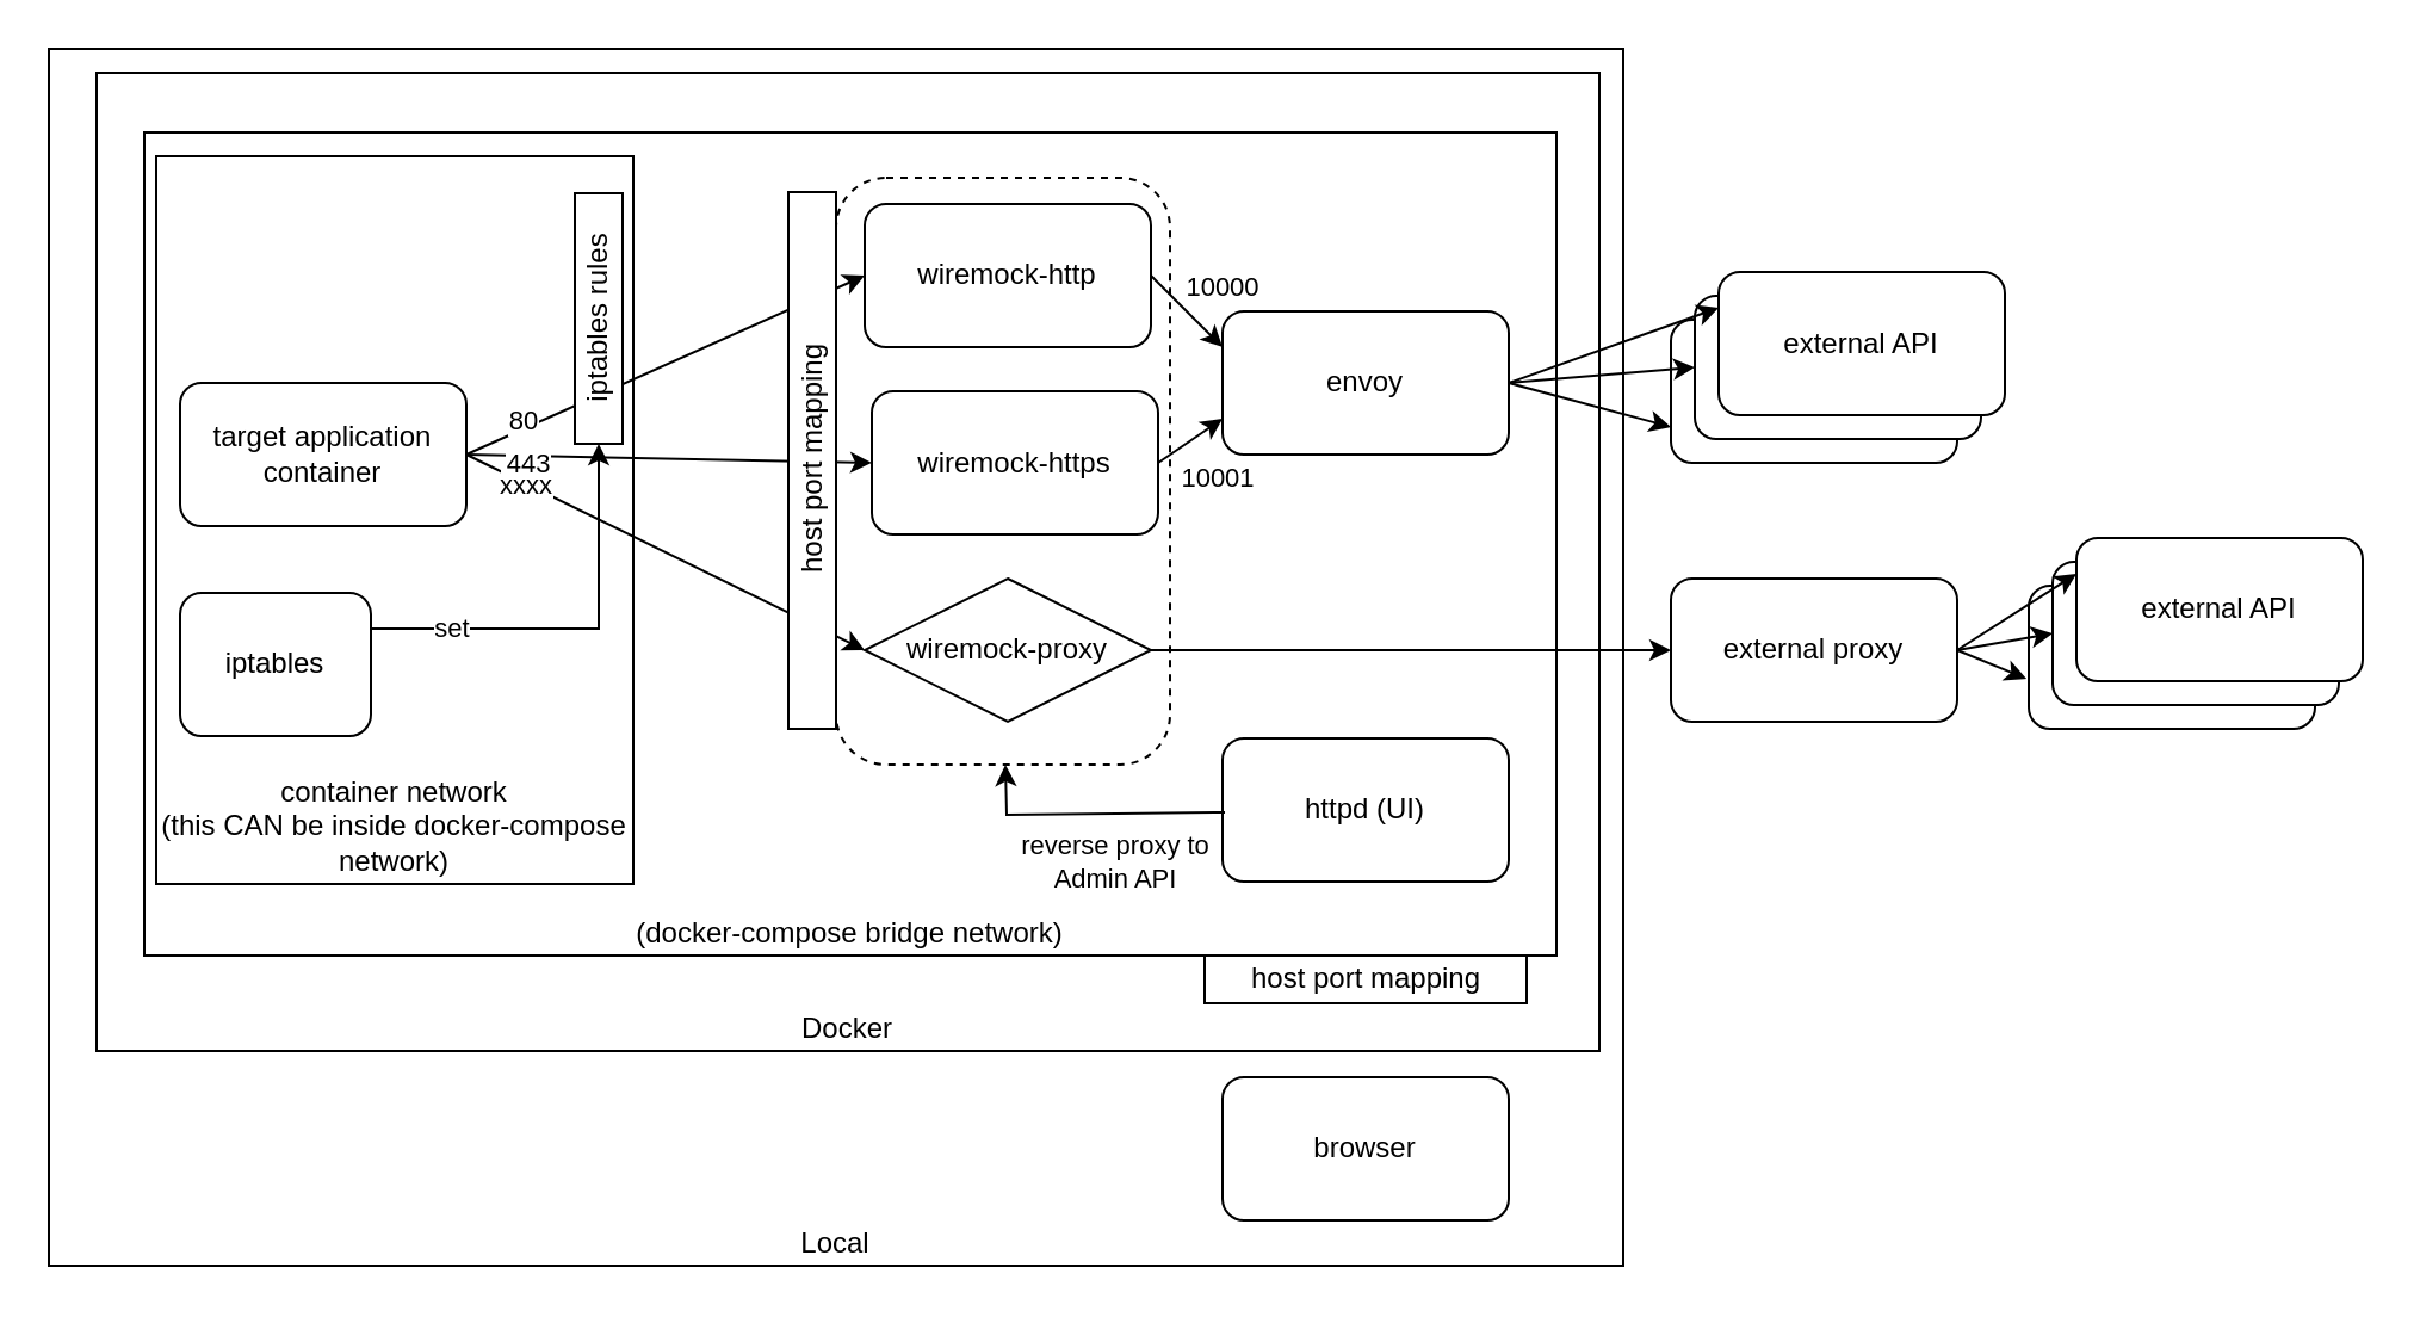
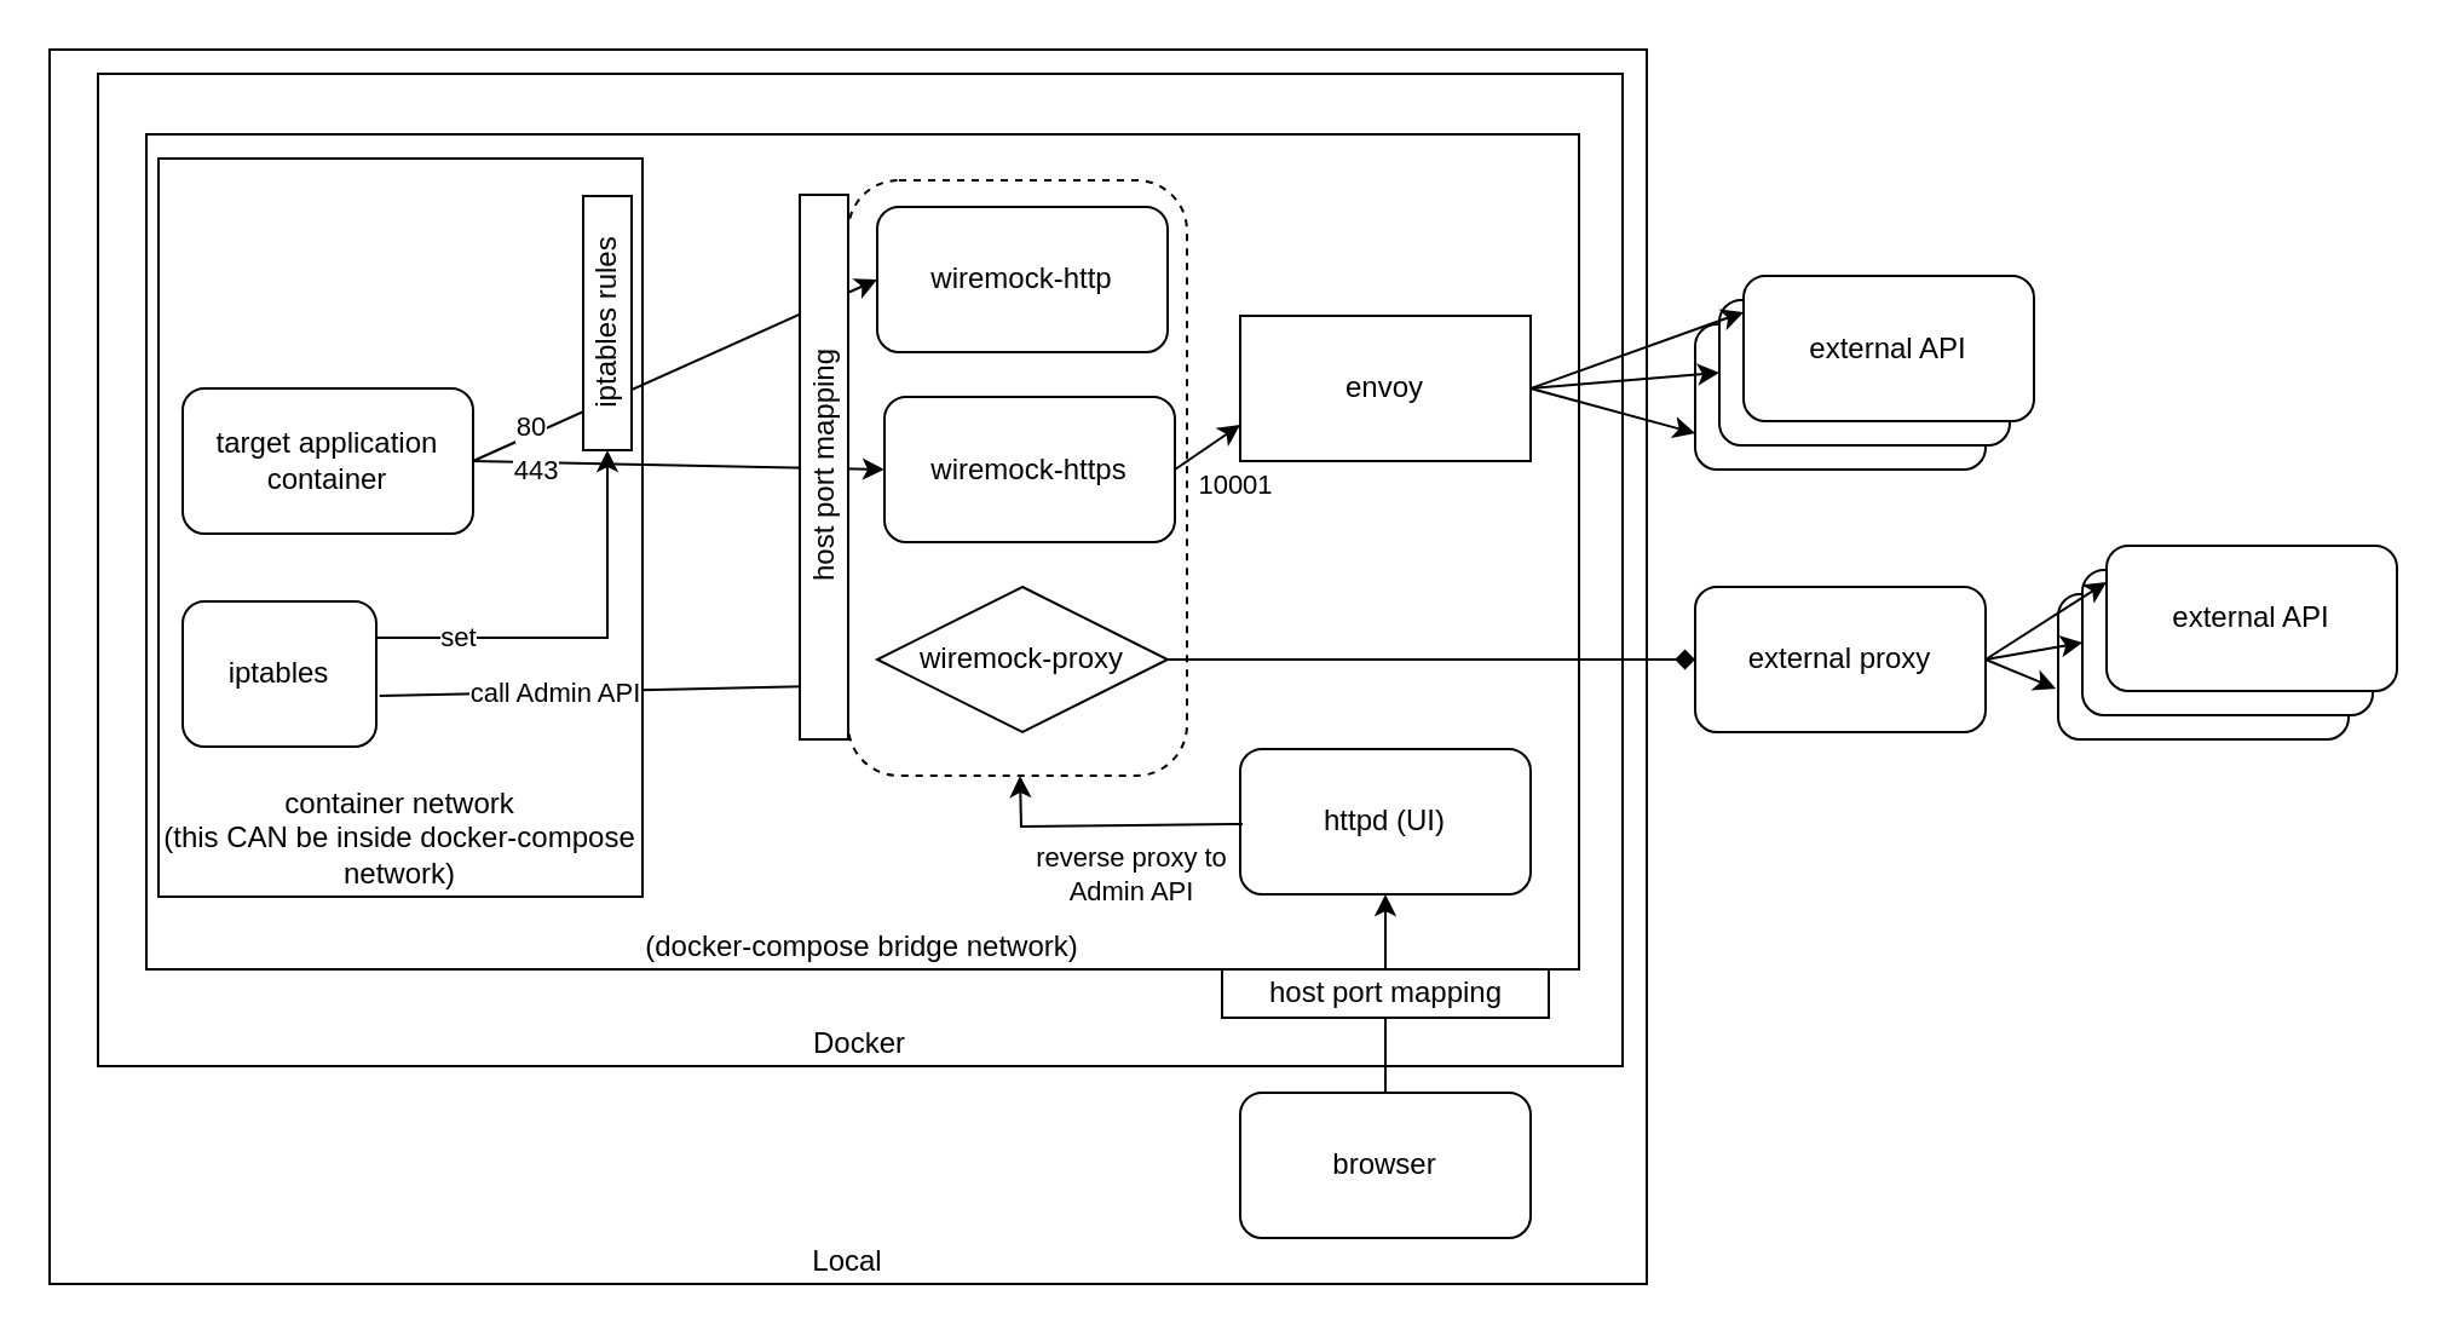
- <mxCell id="37" value="10000" style="endArrow=classic;html=1;entryX=0;entryY=0.25;entryDx=0;entryDy=0;exitX=1;exitY=0.5;exitDx=0;exitDy=0;" parent="1" source="29" target="7" edge="1"><mxGeometry x="0.167" y="18" width="50" height="50" relative="1" as="geometry"><mxPoint x="495" y="203.5" as="sourcePoint" /><mxPoint x="522" y="185" as="targetPoint" /><mxPoint as="offset" /></mxGeometry></mxCell>
- <mxCell id="7" value="envoy" style="rounded=1;whiteSpace=wrap;html=1;" parent="1" vertex="1"><mxGeometry x="512" y="130" width="120" height="60" as="geometry" /></mxCell>
+ <mxCell id="7" value="envoy" style="whiteSpace=wrap;html=1;rounded=0;" parent="1" vertex="1"><mxGeometry x="512" y="130" width="120" height="60" as="geometry" /></mxCell>
- <mxCell id="33" value="xxxx" style="endArrow=classic;html=1;entryX=0;entryY=0.5;entryDx=0;entryDy=0;exitX=1;exitY=0.5;exitDx=0;exitDy=0;" parent="1" source="6" target="30" edge="1"><mxGeometry x="-0.695" y="-1" width="50" height="50" relative="1" as="geometry"><mxPoint x="195" y="130" as="sourcePoint" /><mxPoint x="362" y="257" as="targetPoint" /><mxPoint as="offset" /></mxGeometry></mxCell>
- <mxCell id="35" style="edgeStyle=orthogonalEdgeStyle;rounded=0;orthogonalLoop=1;jettySize=auto;html=1;exitX=1;exitY=0.5;exitDx=0;exitDy=0;" parent="1" source="30" target="10" edge="1"><mxGeometry relative="1" as="geometry" /></mxCell>
+ <mxCell id="35" style="edgeStyle=orthogonalEdgeStyle;rounded=0;orthogonalLoop=1;jettySize=auto;html=1;exitX=1;exitY=0.5;exitDx=0;exitDy=0;endArrow=diamond;" parent="1" source="30" target="10" edge="1"><mxGeometry relative="1" as="geometry" /></mxCell>
+ <mxCell id="25" value="call Admin API" style="endArrow=classic;html=1;entryX=0;entryY=0.75;entryDx=0;entryDy=0;exitX=1.017;exitY=0.65;exitDx=0;exitDy=0;exitPerimeter=0;" parent="1" source="9" target="30" edge="1"><mxGeometry x="-0.354" y="-1" width="50" height="50" relative="1" as="geometry"><mxPoint x="205" y="125" as="sourcePoint" /><mxPoint x="372" y="282" as="targetPoint" /><mxPoint as="offset" /></mxGeometry></mxCell>
+ <mxCell id="26" value="" style="endArrow=classic;html=1;entryX=0.5;entryY=1;entryDx=0;entryDy=0;exitX=0.5;exitY=0;exitDx=0;exitDy=0;" parent="1" source="24" target="12" edge="1"><mxGeometry x="-0.695" y="-1" width="50" height="50" relative="1" as="geometry"><mxPoint x="432" y="365" as="sourcePoint" /><mxPoint x="435" y="339.2" as="targetPoint" /><mxPoint as="offset" /></mxGeometry></mxCell>
